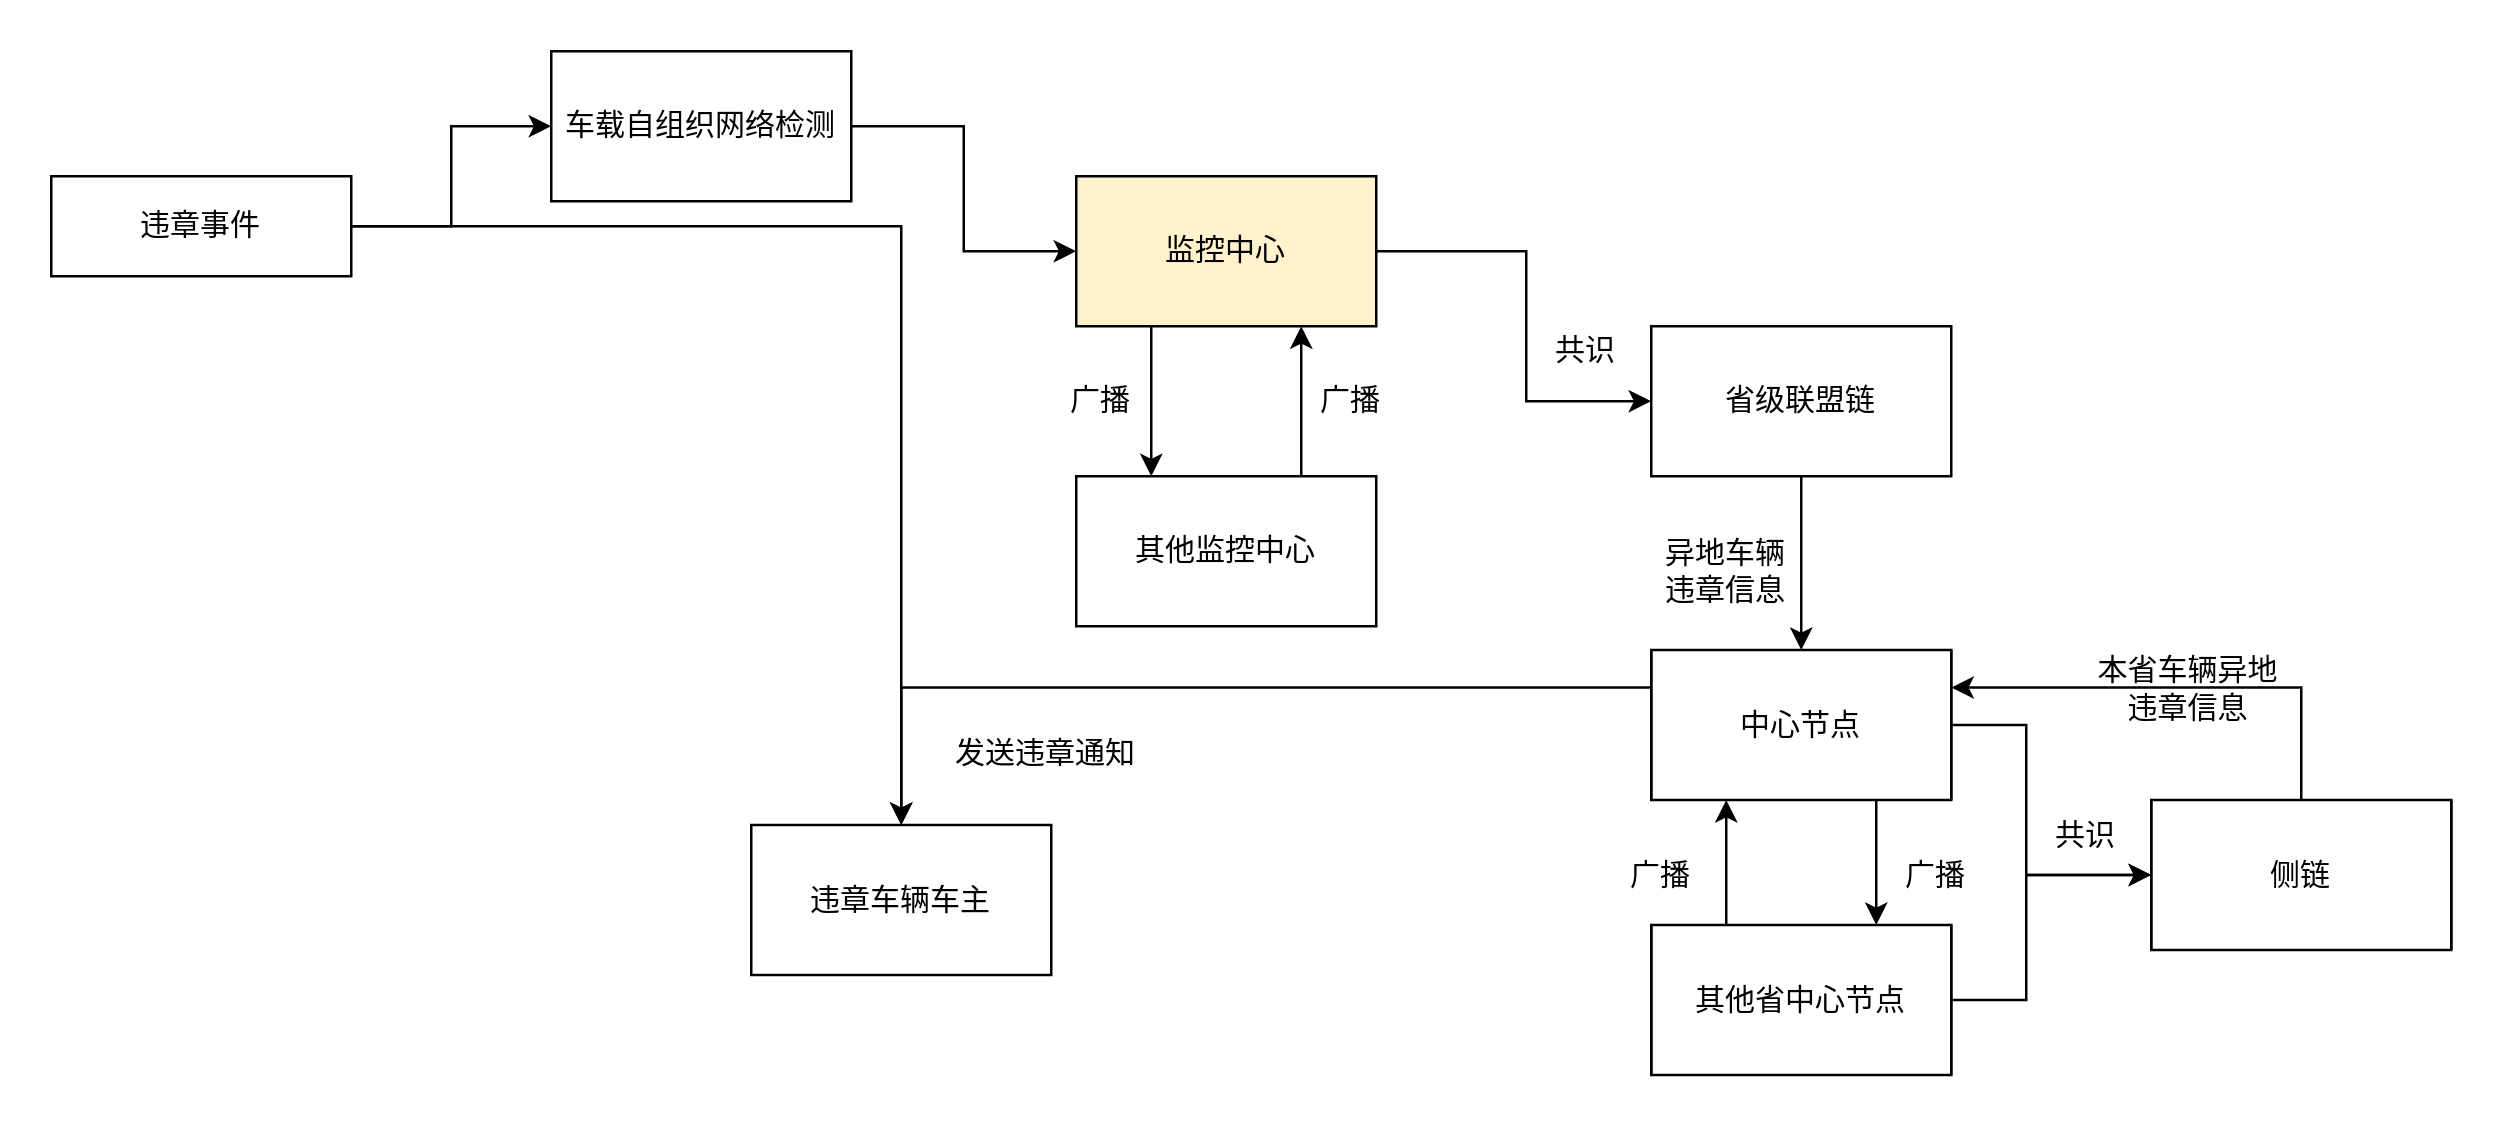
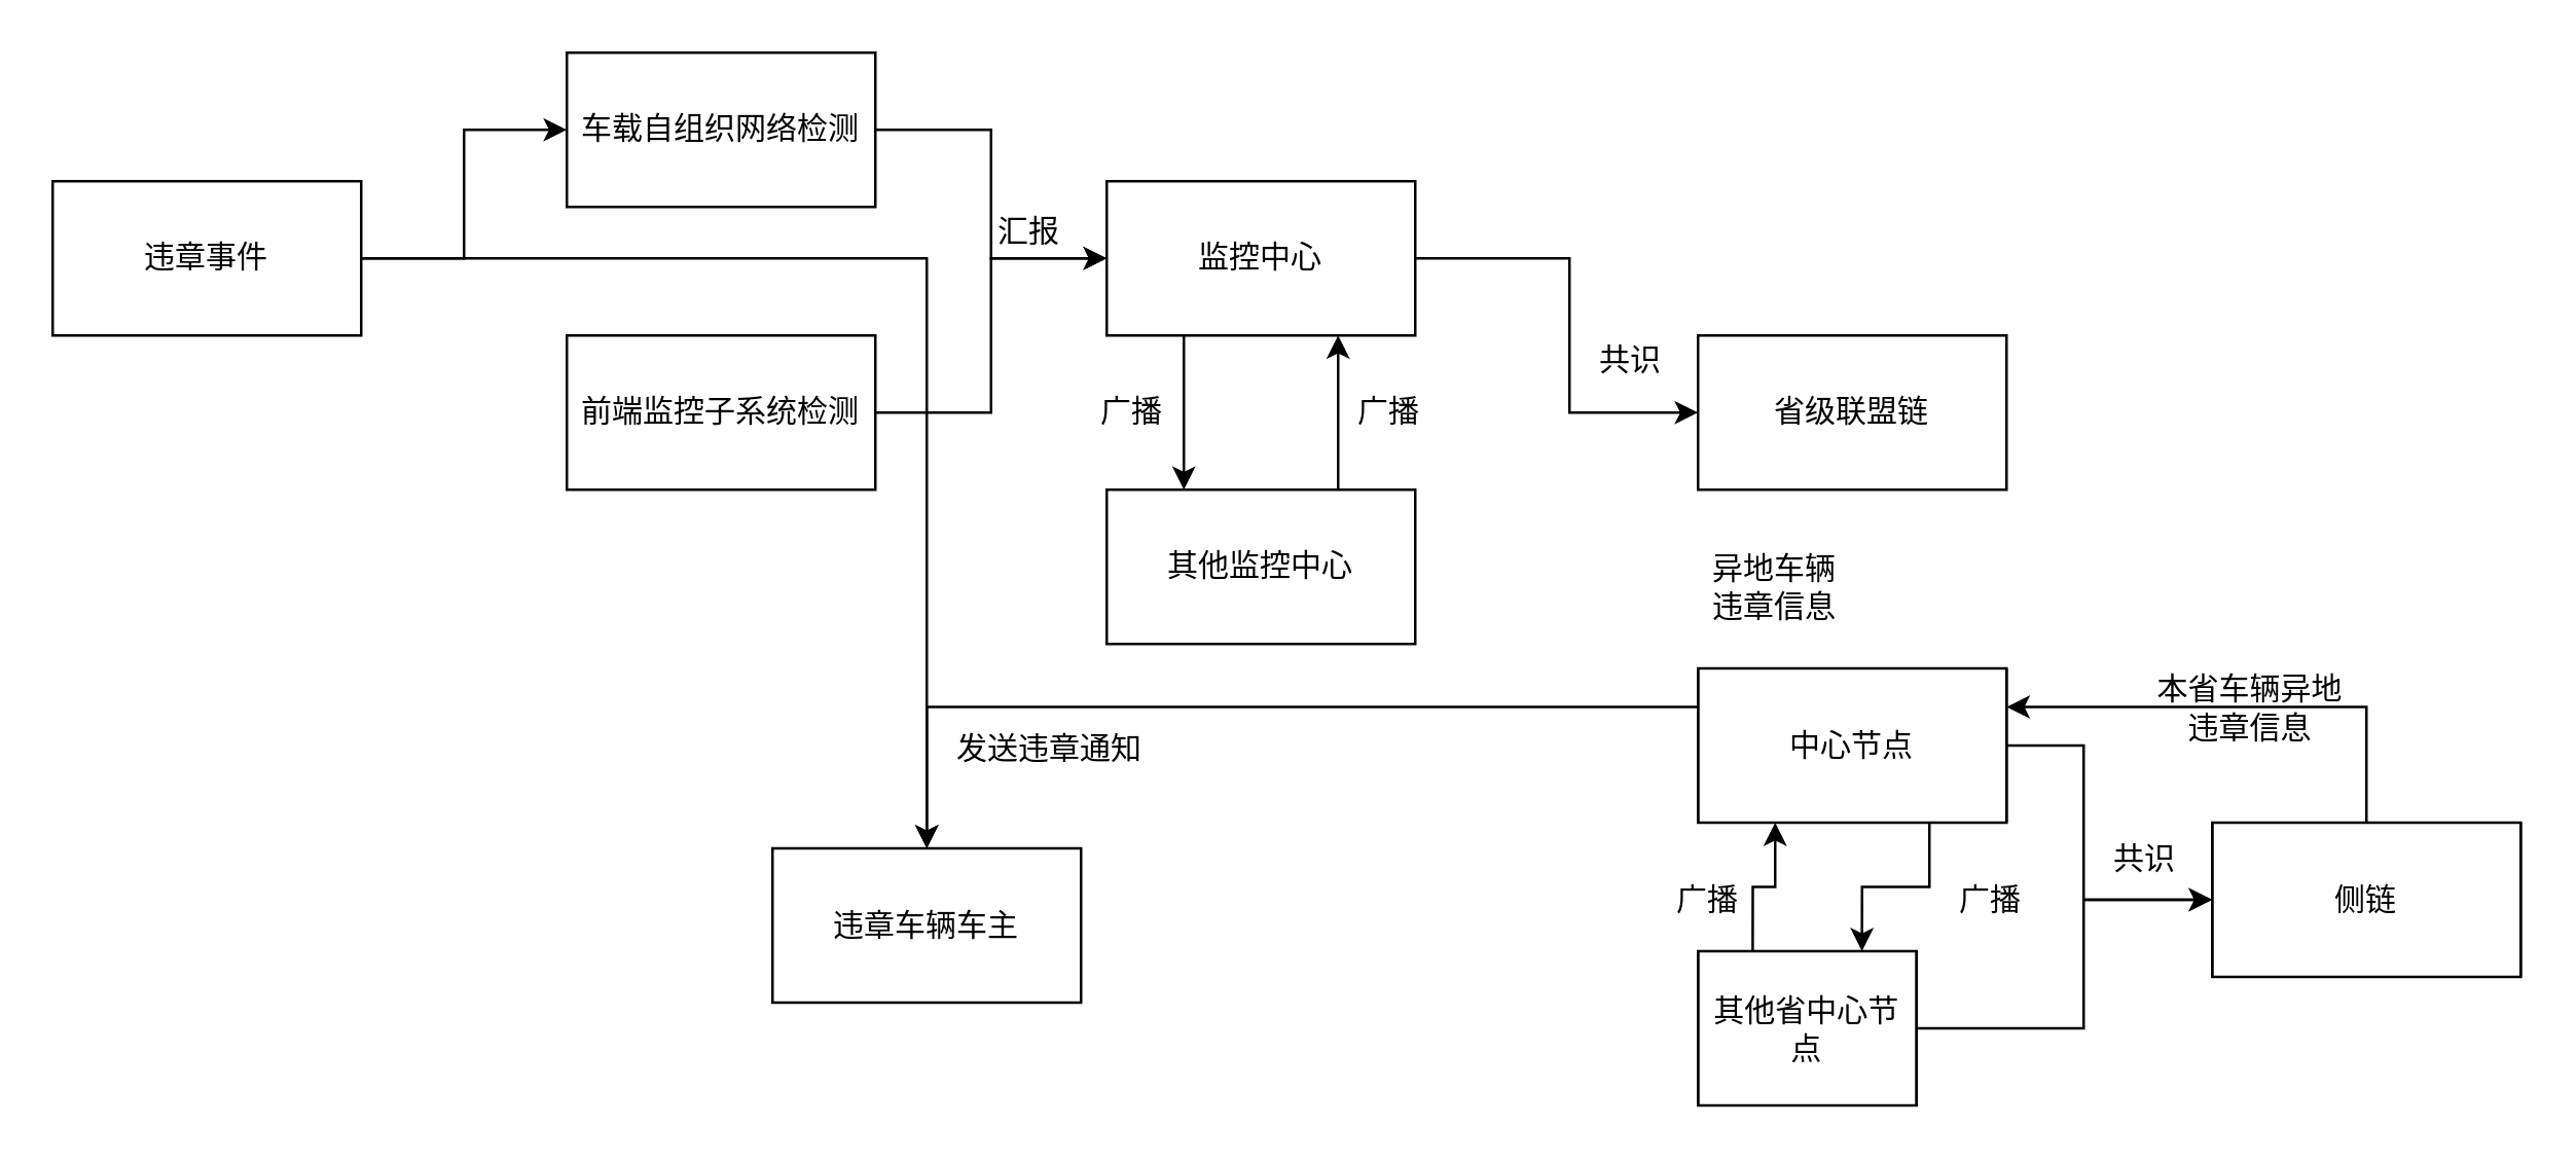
- <mxCell id="4" value="违章事件" style="rounded=0;whiteSpace=wrap;html=1;" parent="1" vertex="1"><mxGeometry x="20" y="70" width="120" height="40" as="geometry" /></mxCell>
+ <mxCell id="4" value="违章事件" style="rounded=0;whiteSpace=wrap;html=1;" parent="1" vertex="1"><mxGeometry x="20" y="70" width="120" height="60" as="geometry" /></mxCell>
+ <mxCell id="15" value="汇报" style="text;html=1;strokeColor=none;fillColor=none;align=center;verticalAlign=middle;whiteSpace=wrap;rounded=0;" parent="1" vertex="1"><mxGeometry x="380" y="80" width="40" height="20" as="geometry" /></mxCell>
- <mxCell id="9" value="监控中心" style="rounded=0;whiteSpace=wrap;html=1;fillColor=#fff2cc;" parent="1" vertex="1"><mxGeometry x="430" y="70" width="120" height="60" as="geometry" /></mxCell>
+ <mxCell id="9" value="监控中心" style="rounded=0;whiteSpace=wrap;html=1;" parent="1" vertex="1"><mxGeometry x="430" y="70" width="120" height="60" as="geometry" /></mxCell>
+ <mxCell id="5" value="" style="edgeStyle=orthogonalEdgeStyle;rounded=0;orthogonalLoop=1;jettySize=auto;html=1;" parent="1" source="6" target="9" edge="1"><mxGeometry relative="1" as="geometry" /></mxCell>
+ <mxCell id="6" value="前端监控子系统检测" style="rounded=0;whiteSpace=wrap;html=1;" parent="1" vertex="1"><mxGeometry x="220" y="130" width="120" height="60" as="geometry" /></mxCell>
- <mxCell id="10" style="edgeStyle=orthogonalEdgeStyle;rounded=0;orthogonalLoop=1;jettySize=auto;html=1;exitX=0.5;exitY=1;exitDx=0;exitDy=0;entryX=0.5;entryY=0;entryDx=0;entryDy=0;shadow=0;" parent="1" source="11" target="24" edge="1"><mxGeometry relative="1" as="geometry" /></mxCell>
- <mxCell id="35" value="发送违章通知" style="text;html=1;resizable=0;points=[];autosize=1;align=left;verticalAlign=top;spacingTop=-4;" parent="1" vertex="1"><mxGeometry x="380" y="291" width="90" height="20" as="geometry" /></mxCell>
+ <mxCell id="35" value="发送违章通知" style="text;html=1;resizable=0;points=[];autosize=1;align=left;verticalAlign=top;spacingTop=-4;" parent="1" vertex="1"><mxGeometry x="370" y="281" width="90" height="20" as="geometry" /></mxCell>
- <mxCell id="29" value="其他省中心节点" style="shape=process;whiteSpace=wrap;html=1;backgroundOutline=1;size=0;" parent="1" vertex="1"><mxGeometry x="660" y="369.5" width="120" height="60" as="geometry" /></mxCell>
+ <mxCell id="29" value="其他省中心节点" style="shape=process;whiteSpace=wrap;html=1;backgroundOutline=1;size=0;" parent="1" vertex="1"><mxGeometry x="660" y="369.5" width="85" height="60" as="geometry" /></mxCell>
